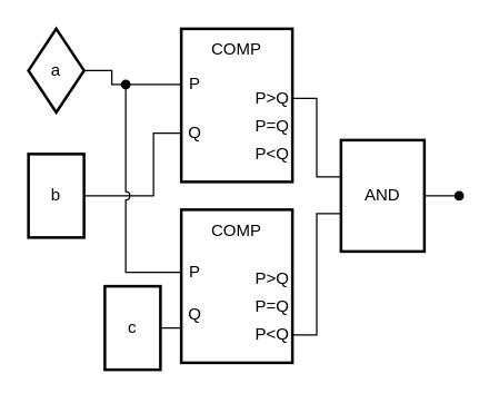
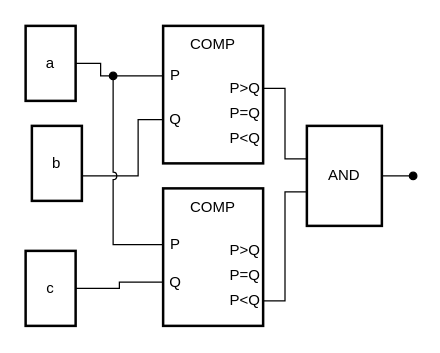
- <mxCell id="2" value="a" style="rhombus;whiteSpace=wrap;html=1;fontSize=12;fontStyle=0;strokeWidth=2;" vertex="1" parent="1"><mxGeometry x="20" y="20" width="40" height="60" as="geometry" /></mxCell>
+ <mxCell id="2" value="a" style="rounded=0;whiteSpace=wrap;html=1;fontSize=12;fontStyle=0;strokeWidth=2;" vertex="1" parent="1"><mxGeometry x="20" y="20" width="40" height="60" as="geometry" /></mxCell>
- <mxCell id="3" value="b" style="rounded=0;whiteSpace=wrap;html=1;fontSize=12;fontStyle=0;strokeWidth=2;" vertex="1" parent="1"><mxGeometry x="20" y="110" width="40" height="60" as="geometry" /></mxCell>
+ <mxCell id="3" value="b" style="rounded=0;whiteSpace=wrap;html=1;fontSize=12;fontStyle=0;strokeWidth=2;" vertex="1" parent="1"><mxGeometry x="25" y="100" width="40" height="60" as="geometry" /></mxCell>
- <mxCell id="4" value="c" style="rounded=0;whiteSpace=wrap;html=1;fontSize=12;fontStyle=0;strokeWidth=2;" vertex="1" parent="1"><mxGeometry x="75" y="205" width="40" height="60" as="geometry" /></mxCell>
+ <mxCell id="4" value="c" style="rounded=0;whiteSpace=wrap;html=1;fontSize=12;fontStyle=0;strokeWidth=2;" vertex="1" parent="1"><mxGeometry x="20" y="200" width="40" height="60" as="geometry" /></mxCell>
